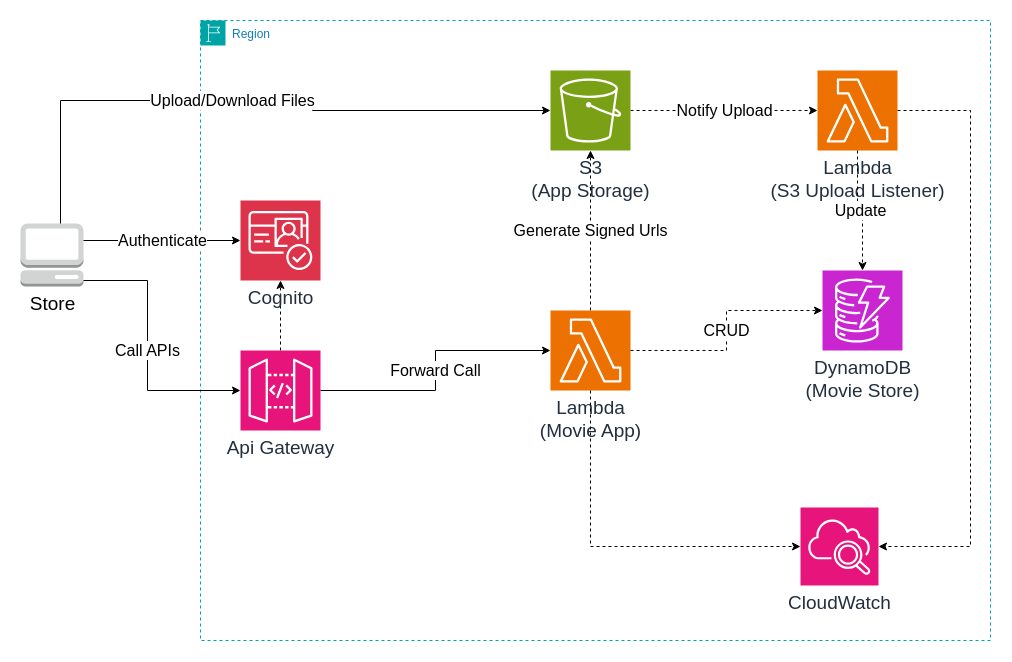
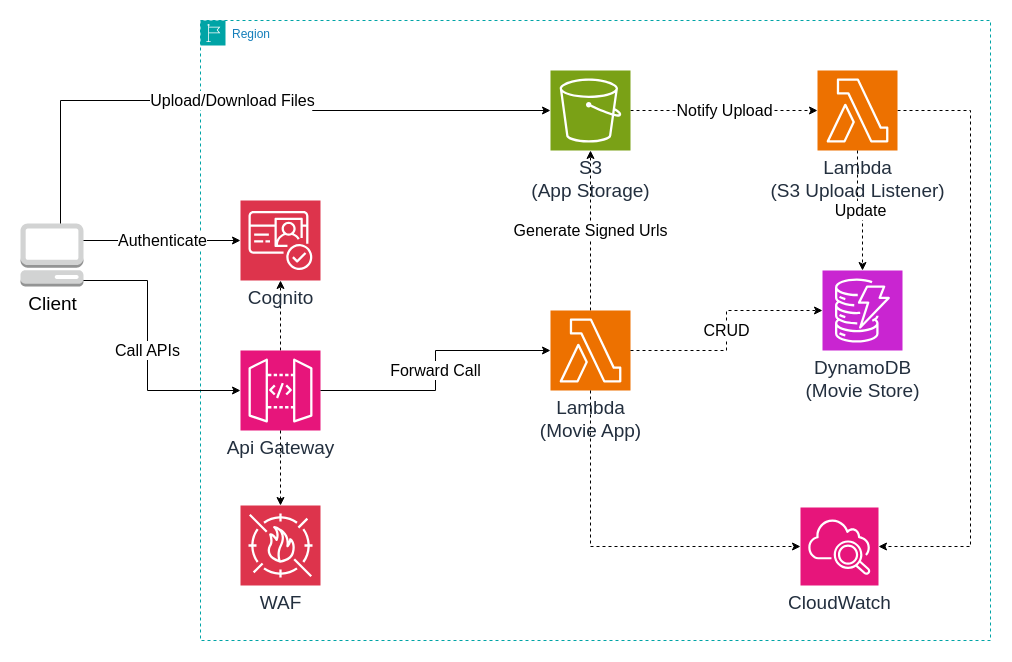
- <mxCell id="2" value="Store" style="outlineConnect=0;dashed=0;verticalLabelPosition=bottom;verticalAlign=top;align=center;html=1;shape=mxgraph.aws3.management_console;fillColor=#D2D3D3;gradientColor=none;fontSize=19;" vertex="1" parent="1"><mxGeometry x="20" y="223" width="63" height="63" as="geometry" /></mxCell>
+ <mxCell id="2" value="Client" style="outlineConnect=0;dashed=0;verticalLabelPosition=bottom;verticalAlign=top;align=center;html=1;shape=mxgraph.aws3.management_console;fillColor=#D2D3D3;gradientColor=none;fontSize=19;" vertex="1" parent="1"><mxGeometry x="20" y="223" width="63" height="63" as="geometry" /></mxCell>
+ <mxCell id="16" style="edgeStyle=orthogonalEdgeStyle;rounded=0;orthogonalLoop=1;jettySize=auto;html=1;entryX=0.5;entryY=0;entryDx=0;entryDy=0;entryPerimeter=0;dashed=1;" edge="1" parent="3" source="6" target="4"><mxGeometry relative="1" as="geometry" /></mxCell>
+ <mxCell id="4" value="WAF" style="sketch=0;points=[[0,0,0],[0.25,0,0],[0.5,0,0],[0.75,0,0],[1,0,0],[0,1,0],[0.25,1,0],[0.5,1,0],[0.75,1,0],[1,1,0],[0,0.25,0],[0,0.5,0],[0,0.75,0],[1,0.25,0],[1,0.5,0],[1,0.75,0]];outlineConnect=0;fontColor=#232F3E;fillColor=#DD344C;strokeColor=#ffffff;dashed=0;verticalLabelPosition=bottom;verticalAlign=top;align=center;html=1;fontSize=19;fontStyle=0;aspect=fixed;shape=mxgraph.aws4.resourceIcon;resIcon=mxgraph.aws4.waf;" vertex="1" parent="3"><mxGeometry x="40" y="485" width="80" height="80" as="geometry" /></mxCell>
